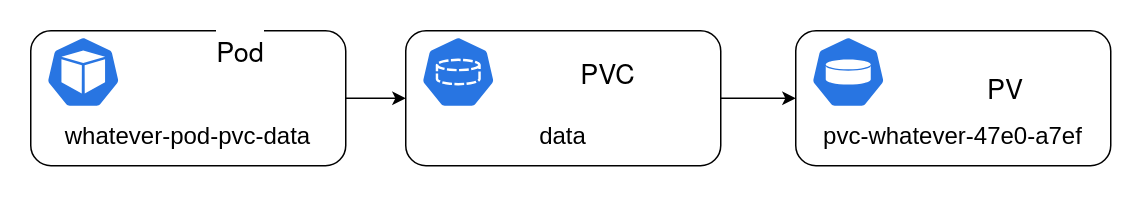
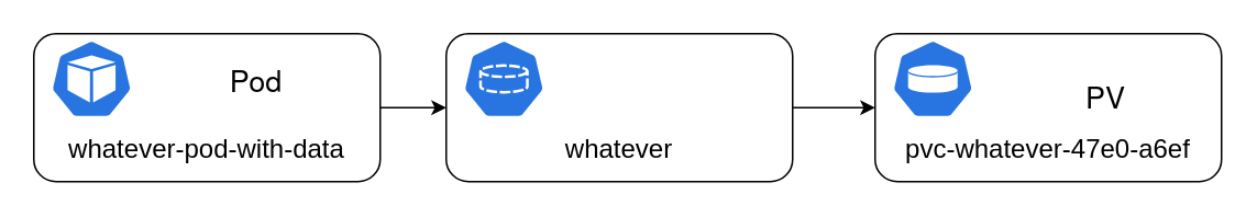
- <mxCell id="4" value="&lt;span style=&quot;font-family: &amp;#34;helvetica neue&amp;#34; , &amp;#34;helvetica&amp;#34; , &amp;#34;arial&amp;#34; , sans-serif ; font-size: 18px ; text-align: left ; background-color: rgb(255 , 255 , 255)&quot;&gt;Pod&lt;br&gt;&lt;/span&gt;" style="text;html=1;strokeColor=none;fillColor=none;align=center;verticalAlign=middle;whiteSpace=wrap;rounded=0;" vertex="1" parent="2"><mxGeometry x="75" y="2.5" width="130" height="20" as="geometry" /></mxCell>
+ <mxCell id="4" value="&lt;span style=&quot;font-family: &amp;#34;helvetica neue&amp;#34; , &amp;#34;helvetica&amp;#34; , &amp;#34;arial&amp;#34; , sans-serif ; font-size: 18px ; text-align: left ; background-color: rgb(255 , 255 , 255)&quot;&gt;Pod&lt;br&gt;&lt;/span&gt;" style="text;html=1;strokeColor=none;fillColor=none;align=center;verticalAlign=middle;whiteSpace=wrap;rounded=0;" vertex="1" parent="2"><mxGeometry x="70" y="17.5" width="130" height="20" as="geometry" /></mxCell>
- <mxCell id="9" value="&lt;span style=&quot;font-family: &amp;#34;helvetica neue&amp;#34; , &amp;#34;helvetica&amp;#34; , &amp;#34;arial&amp;#34; , sans-serif ; font-size: 18px ; text-align: left ; background-color: rgb(255 , 255 , 255)&quot;&gt;PVC&lt;br&gt;&lt;/span&gt;" style="text;html=1;strokeColor=none;fillColor=none;align=center;verticalAlign=middle;whiteSpace=wrap;rounded=0;" vertex="1" parent="7"><mxGeometry x="70" y="17.5" width="130" height="20" as="geometry" /></mxCell>
- <mxCell id="5" value="&lt;div style=&quot;text-align: left&quot;&gt;whatever-pod-pvc-data&lt;/div&gt;" style="text;html=1;strokeColor=none;fillColor=none;align=center;verticalAlign=middle;whiteSpace=wrap;rounded=0;fontSize=16;" vertex="1" parent="2"><mxGeometry x="10" y="60" width="190" height="20" as="geometry" /></mxCell>
+ <mxCell id="5" value="&lt;div style=&quot;text-align: left&quot;&gt;whatever-pod-with-data&lt;/div&gt;" style="text;html=1;strokeColor=none;fillColor=none;align=center;verticalAlign=middle;whiteSpace=wrap;rounded=0;fontSize=16;" vertex="1" parent="2"><mxGeometry x="10" y="60" width="190" height="20" as="geometry" /></mxCell>
- <mxCell id="10" value="&lt;div style=&quot;text-align: left&quot;&gt;data&lt;/div&gt;" style="text;html=1;strokeColor=none;fillColor=none;align=center;verticalAlign=middle;whiteSpace=wrap;rounded=0;fontSize=16;" vertex="1" parent="7"><mxGeometry x="10" y="60" width="190" height="20" as="geometry" /></mxCell>
+ <mxCell id="10" value="&lt;div style=&quot;text-align: left&quot;&gt;whatever&lt;/div&gt;" style="text;html=1;strokeColor=none;fillColor=none;align=center;verticalAlign=middle;whiteSpace=wrap;rounded=0;fontSize=16;" vertex="1" parent="7"><mxGeometry x="10" y="60" width="190" height="20" as="geometry" /></mxCell>
- <mxCell id="15" value="&lt;div style=&quot;text-align: left&quot;&gt;pvc-whatever-47e0-a7ef&lt;br&gt;&lt;/div&gt;" style="text;html=1;strokeColor=none;fillColor=none;align=center;verticalAlign=middle;whiteSpace=wrap;rounded=0;fontSize=16;" vertex="1" parent="12"><mxGeometry x="10" y="60" width="190" height="20" as="geometry" /></mxCell>
+ <mxCell id="15" value="&lt;div style=&quot;text-align: left&quot;&gt;pvc-whatever-47e0-a6ef&lt;br&gt;&lt;/div&gt;" style="text;html=1;strokeColor=none;fillColor=none;align=center;verticalAlign=middle;whiteSpace=wrap;rounded=0;fontSize=16;" vertex="1" parent="12"><mxGeometry x="10" y="60" width="190" height="20" as="geometry" /></mxCell>
